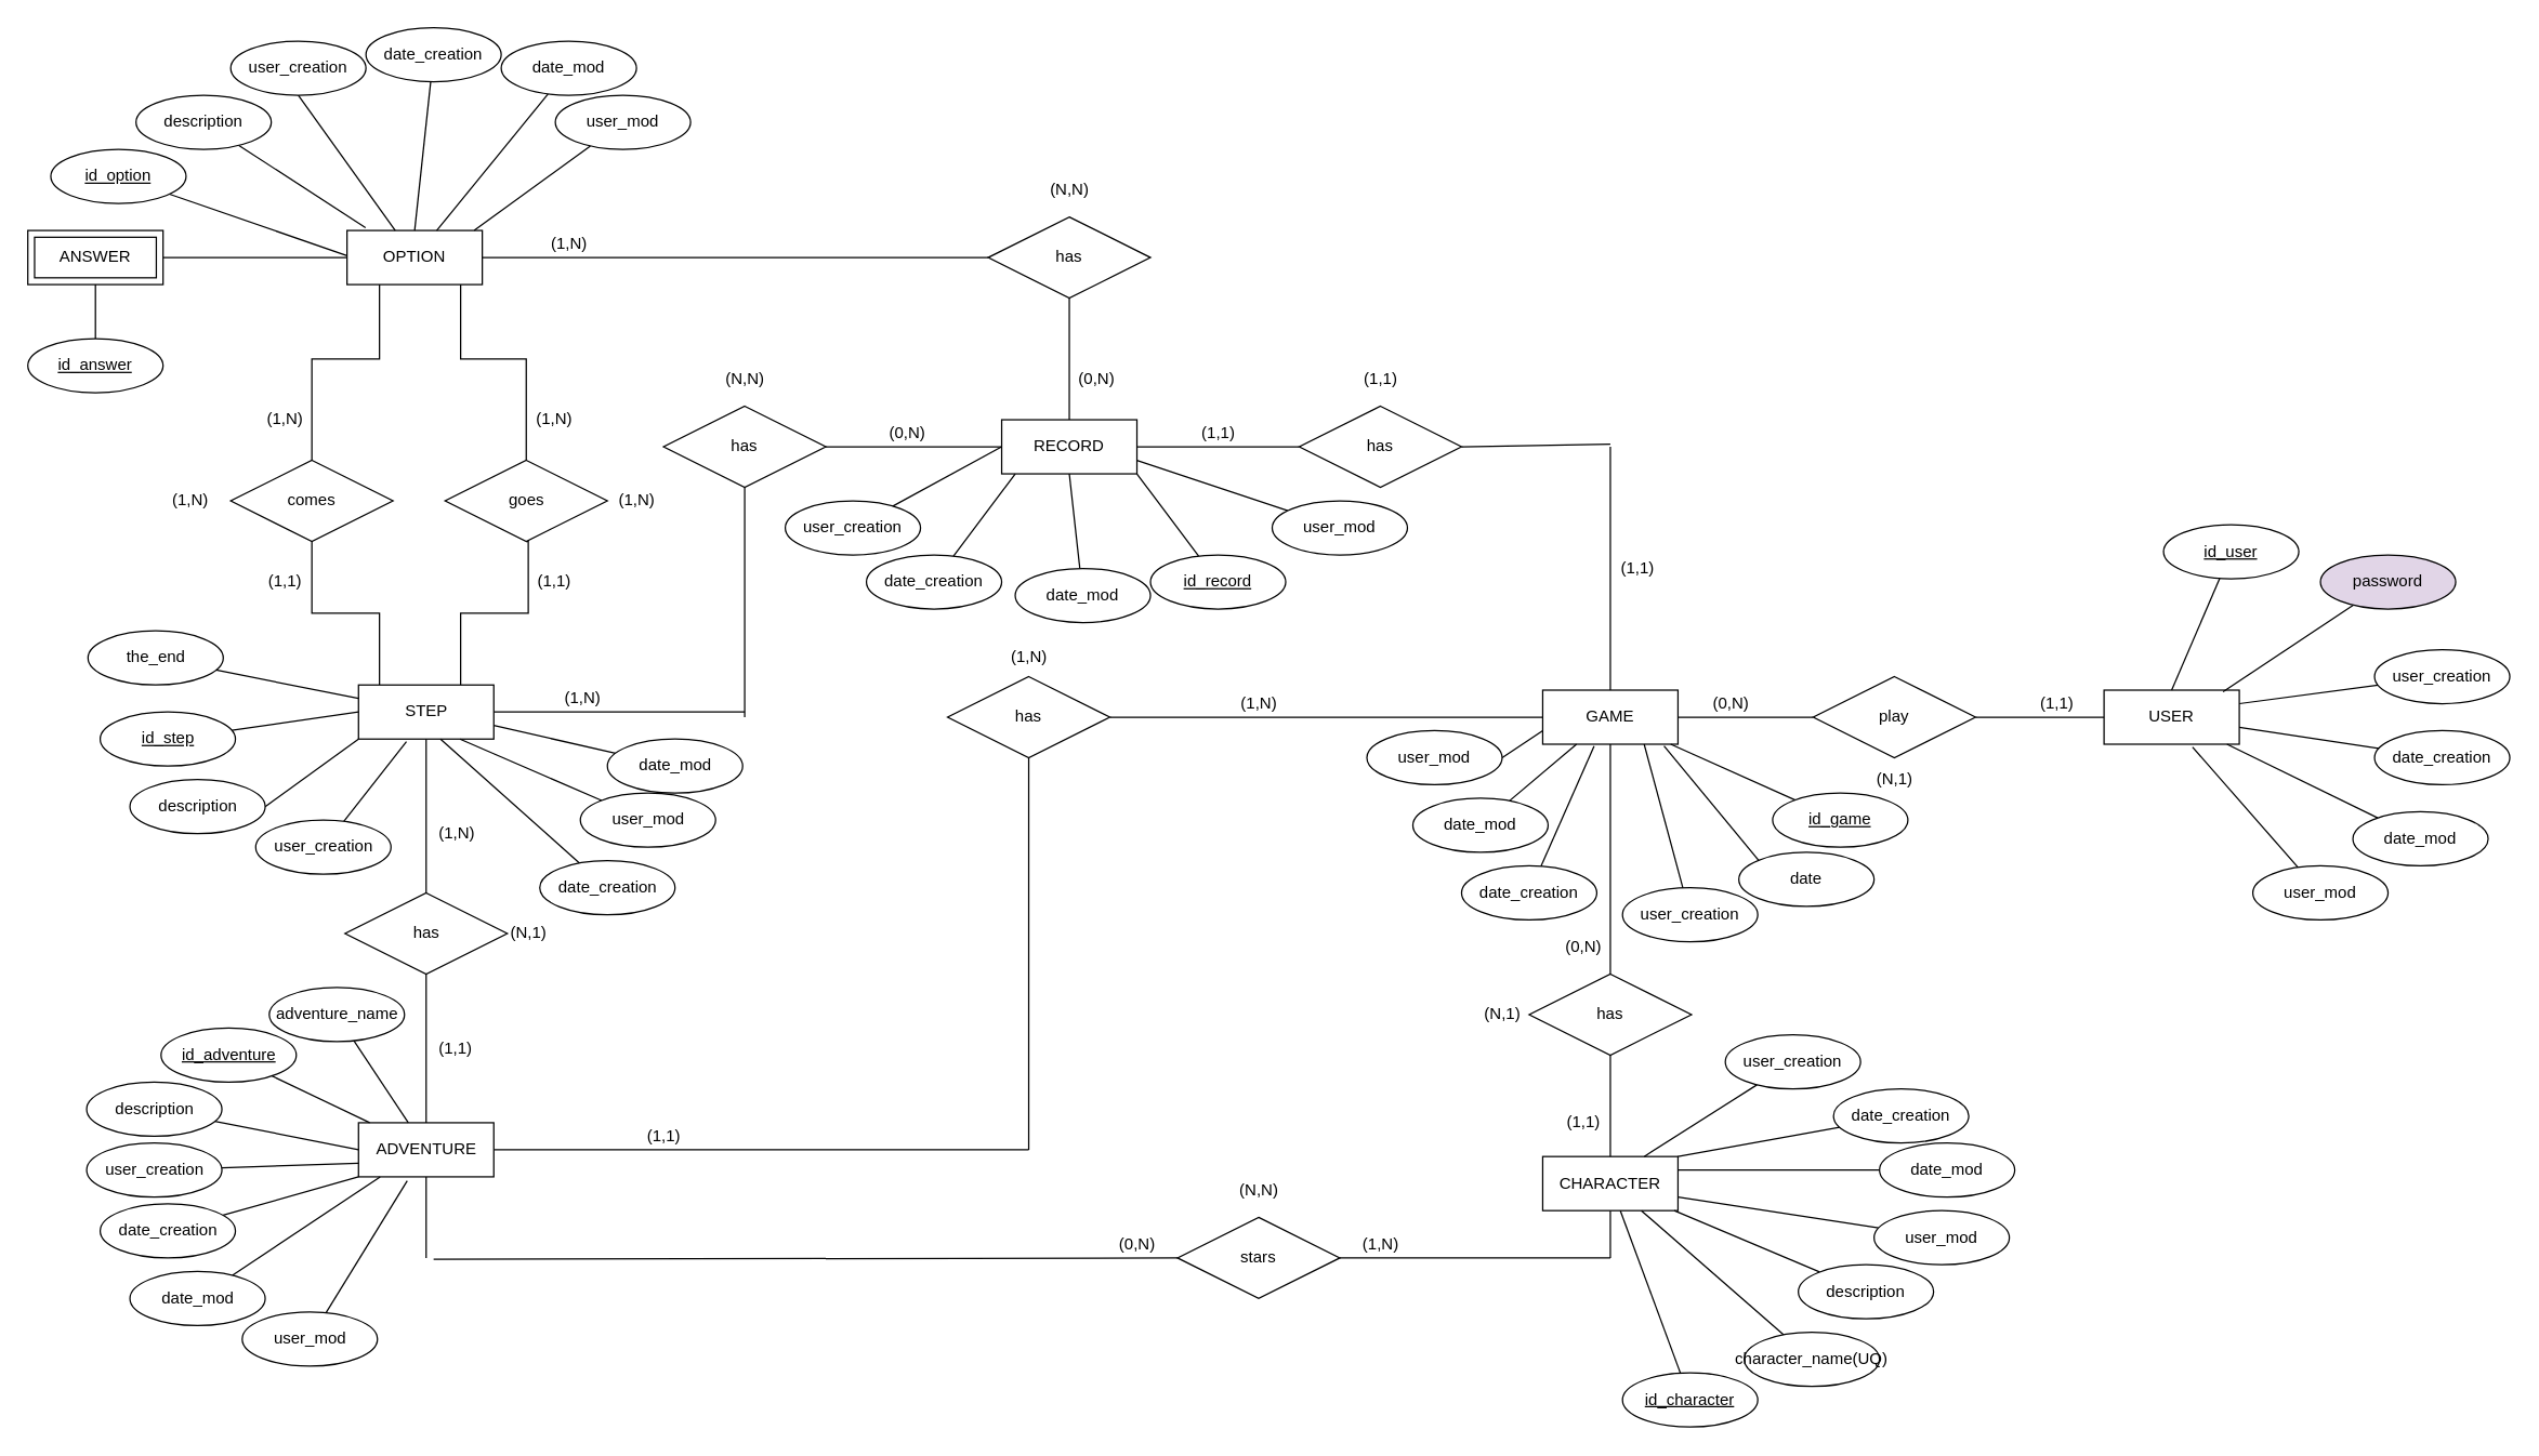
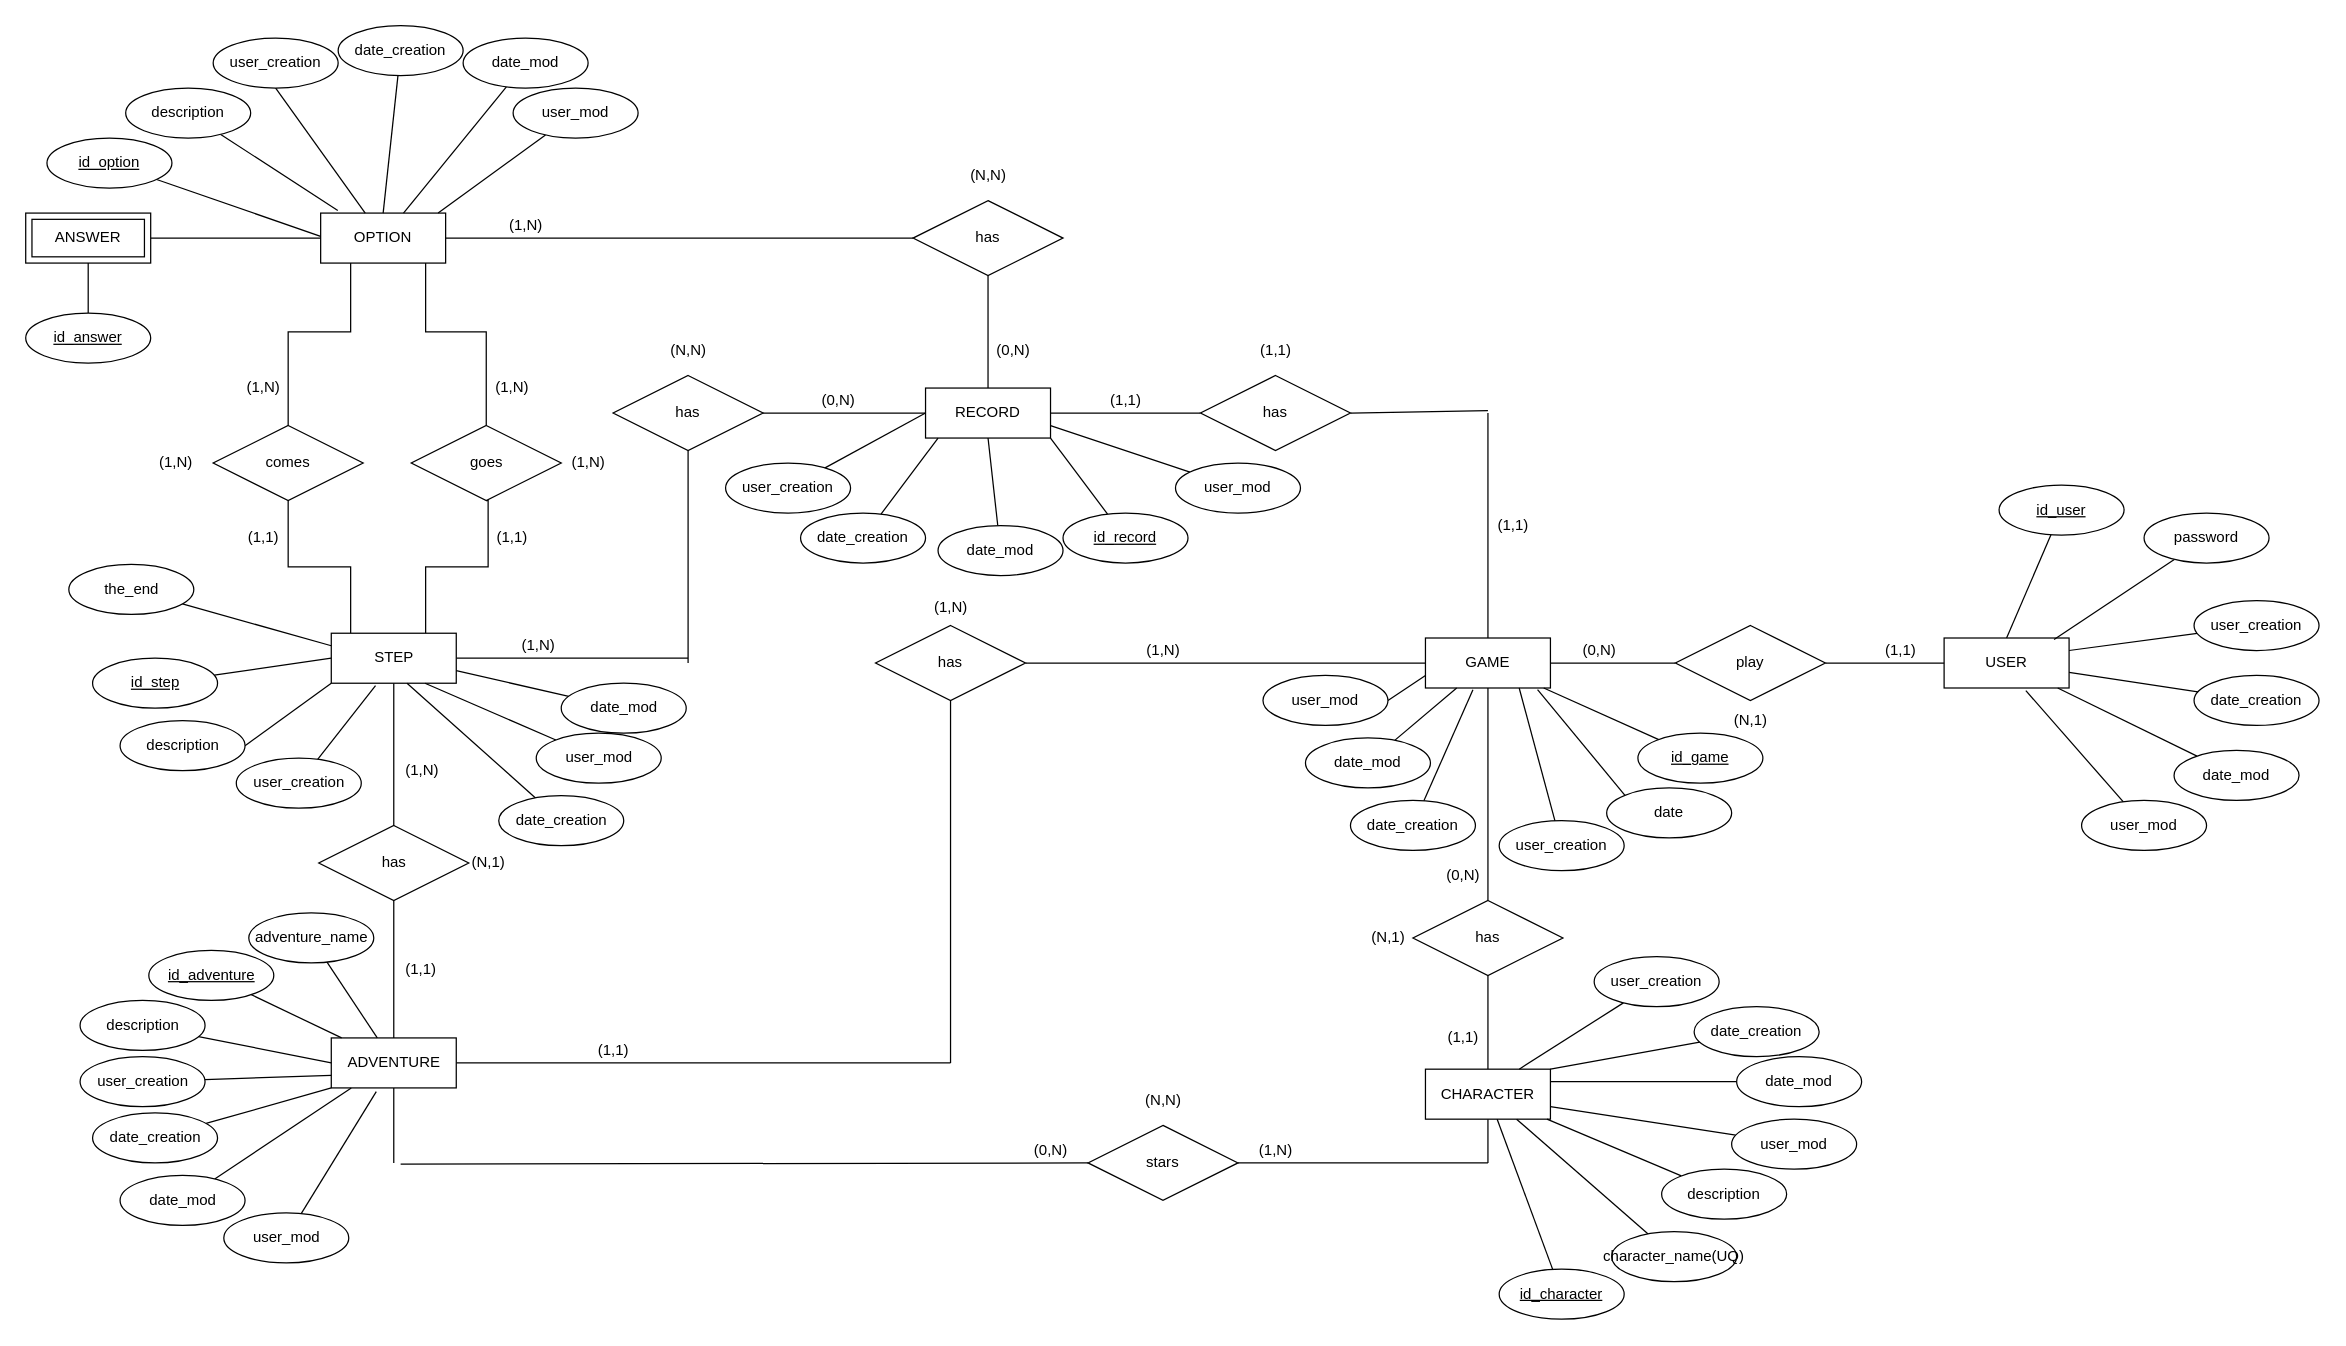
- <mxCell id="6" value="password" style="ellipse;whiteSpace=wrap;html=1;align=center;fillColor=#e1d5e7;" vertex="1" parent="1"><mxGeometry x="1715" y="410" width="100" height="40" as="geometry" /></mxCell>
+ <mxCell id="6" value="password" style="ellipse;whiteSpace=wrap;html=1;align=center;" vertex="1" parent="1"><mxGeometry x="1715" y="410" width="100" height="40" as="geometry" /></mxCell>
- <mxCell id="31" value="the_end" style="ellipse;whiteSpace=wrap;html=1;align=center;" vertex="1" parent="1"><mxGeometry x="64.5" y="466.18" width="100" height="40" as="geometry" /></mxCell>
+ <mxCell id="31" value="the_end" style="ellipse;whiteSpace=wrap;html=1;align=center;" vertex="1" parent="1"><mxGeometry x="54.5" y="451.18" width="100" height="40" as="geometry" /></mxCell>
